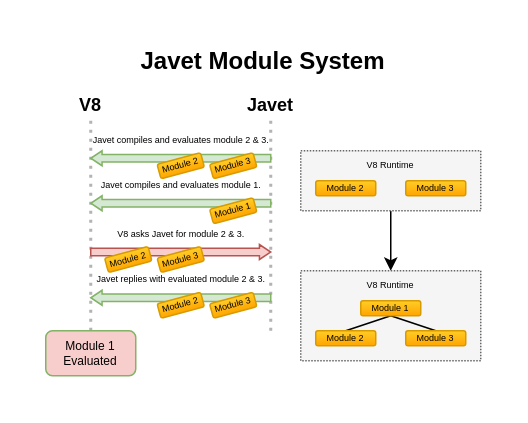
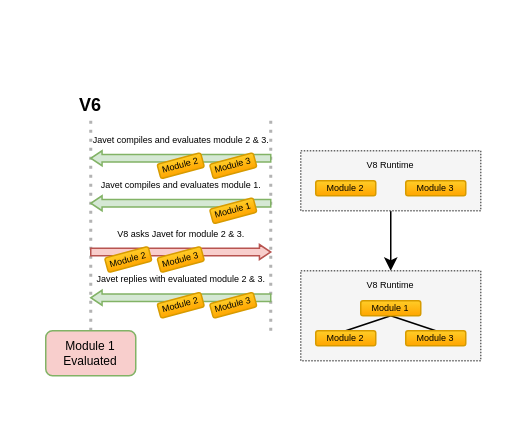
- <mxCell id="3" value="Javet Module System" style="text;html=1;strokeColor=none;fillColor=none;align=center;verticalAlign=middle;whiteSpace=wrap;rounded=0;fontStyle=1;fontSize=16;" parent="1" vertex="1"><mxGeometry x="20" y="30" width="310" height="20" as="geometry" /></mxCell>
- <mxCell id="4" value="V8" style="text;html=1;strokeColor=none;fillColor=none;align=center;verticalAlign=middle;whiteSpace=wrap;rounded=0;fontStyle=1" parent="1" vertex="1"><mxGeometry x="40" y="60" width="40" height="20" as="geometry" /></mxCell>
+ <mxCell id="4" value="V6" style="text;html=1;strokeColor=none;fillColor=none;align=center;verticalAlign=middle;whiteSpace=wrap;rounded=0;fontStyle=1" parent="1" vertex="1"><mxGeometry x="40" y="60" width="40" height="20" as="geometry" /></mxCell>
- <mxCell id="6" value="Javet" style="text;html=1;strokeColor=none;fillColor=none;align=center;verticalAlign=middle;whiteSpace=wrap;rounded=0;fontStyle=1" parent="1" vertex="1"><mxGeometry x="160" y="60" width="40" height="20" as="geometry" /></mxCell>
